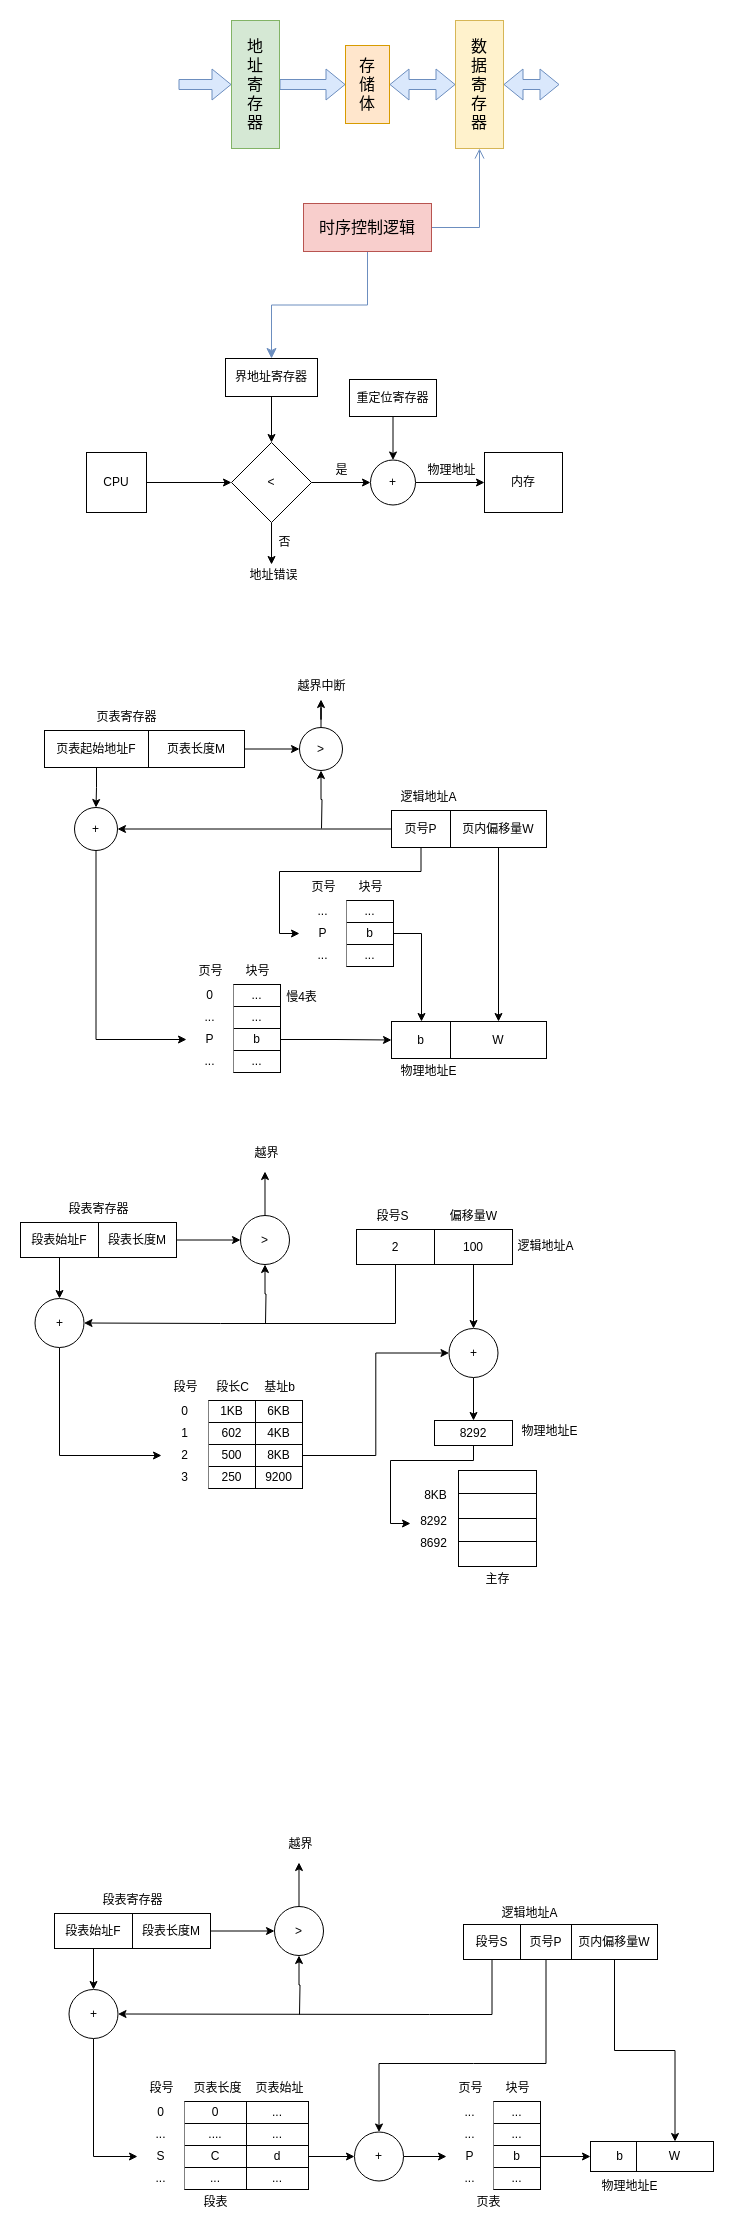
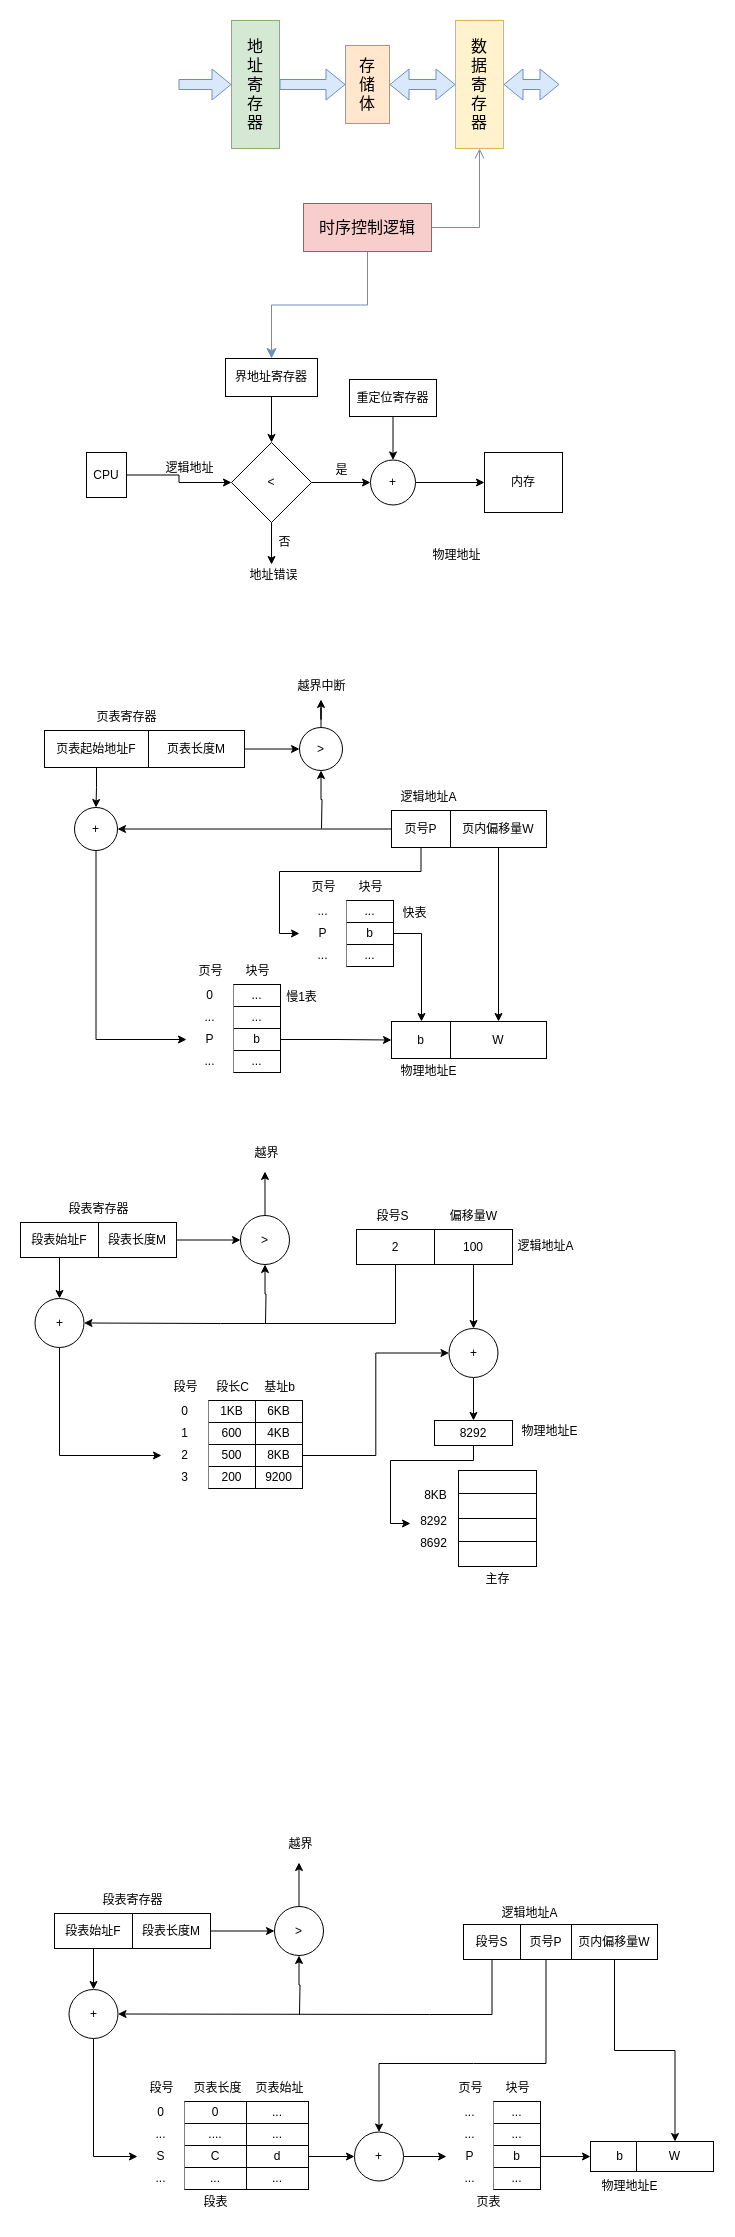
+ <mxCell id="24" value="逻辑地址" style="text;html=1;align=center;verticalAlign=middle;resizable=0;points=[];autosize=1;strokeColor=none;fillColor=none;" parent="1" vertex="1"><mxGeometry x="156" y="455" width="66" height="26" as="geometry" /></mxCell>
- <mxCell id="26" value="物理地址" style="text;html=1;align=center;verticalAlign=middle;resizable=0;points=[];autosize=1;strokeColor=none;fillColor=none;" parent="1" vertex="1"><mxGeometry x="418" y="457" width="66" height="26" as="geometry" /></mxCell>
+ <mxCell id="26" value="物理地址" style="text;html=1;align=center;verticalAlign=middle;resizable=0;points=[];autosize=1;strokeColor=none;fillColor=none;" parent="1" vertex="1"><mxGeometry x="423" y="542" width="66" height="26" as="geometry" /></mxCell>
- <mxCell id="13" value="CPU" style="rounded=0;whiteSpace=wrap;html=1;" parent="1" vertex="1"><mxGeometry x="86" y="452" width="60" height="60" as="geometry" /></mxCell>
+ <mxCell id="13" value="CPU" style="rounded=0;whiteSpace=wrap;html=1;" parent="1" vertex="1"><mxGeometry x="86" y="452" width="40" height="45" as="geometry" /></mxCell>
+ <mxCell id="72" value="快表" style="text;html=1;align=center;verticalAlign=middle;resizable=0;points=[];autosize=1;strokeColor=none;fillColor=none;container=0;" parent="63" vertex="1"><mxGeometry x="94" y="26" width="42" height="26" as="geometry" /></mxCell>
- <mxCell id="49" value="慢4表" style="text;html=1;align=center;verticalAlign=middle;resizable=0;points=[];autosize=1;strokeColor=none;fillColor=none;" parent="38" vertex="1"><mxGeometry x="94" y="26" width="42" height="26" as="geometry" /></mxCell>
+ <mxCell id="49" value="慢1表" style="text;html=1;align=center;verticalAlign=middle;resizable=0;points=[];autosize=1;strokeColor=none;fillColor=none;" parent="38" vertex="1"><mxGeometry x="94" y="26" width="42" height="26" as="geometry" /></mxCell>
- <mxCell id="98" value="602" style="whiteSpace=wrap;html=1;fillColor=default;strokeColor=default;" vertex="1" parent="92"><mxGeometry x="47" y="48" width="47" height="22" as="geometry" /></mxCell>
+ <mxCell id="98" value="600" style="whiteSpace=wrap;html=1;fillColor=default;strokeColor=default;" vertex="1" parent="92"><mxGeometry x="47" y="48" width="47" height="22" as="geometry" /></mxCell>
- <mxCell id="100" value="250" style="whiteSpace=wrap;html=1;fillColor=default;strokeColor=default;" vertex="1" parent="92"><mxGeometry x="47" y="92" width="47" height="22" as="geometry" /></mxCell>
+ <mxCell id="100" value="200" style="whiteSpace=wrap;html=1;fillColor=default;strokeColor=default;" vertex="1" parent="92"><mxGeometry x="47" y="92" width="47" height="22" as="geometry" /></mxCell>
